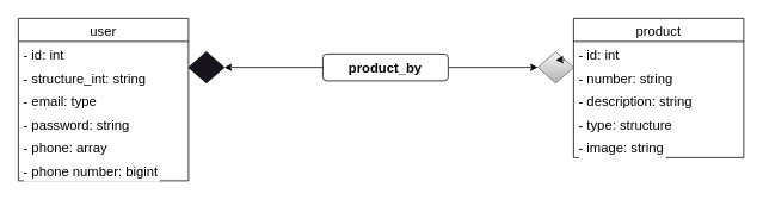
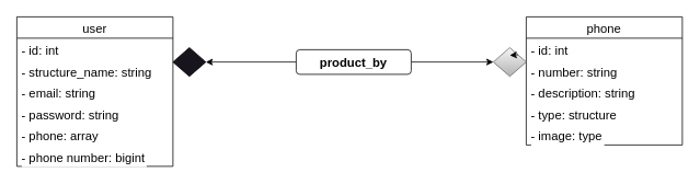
- <mxCell id="9" value="product" style="swimlane;fontStyle=0;childLayout=stackLayout;horizontal=1;startSize=26;fillColor=none;horizontalStack=0;resizeParent=1;resizeParentMax=0;resizeLast=0;collapsible=1;marginBottom=0;labelBackgroundColor=default;fontSize=15;fontColor=default;" parent="1" vertex="1"><mxGeometry x="640" y="20" width="190" height="156" as="geometry" /></mxCell>
+ <mxCell id="9" value="phone" style="swimlane;fontStyle=0;childLayout=stackLayout;horizontal=1;startSize=26;fillColor=none;horizontalStack=0;resizeParent=1;resizeParentMax=0;resizeLast=0;collapsible=1;marginBottom=0;labelBackgroundColor=default;fontSize=15;fontColor=default;" parent="1" vertex="1"><mxGeometry x="640" y="20" width="190" height="156" as="geometry" /></mxCell>
- <mxCell id="4" value="- structure_int: string" style="text;align=left;verticalAlign=top;spacingLeft=4;spacingRight=4;overflow=hidden;rotatable=0;points=[[0,0.5],[1,0.5]];portConstraint=eastwest;labelBackgroundColor=default;fontSize=15;" parent="2" vertex="1"><mxGeometry y="52" width="190" height="26" as="geometry" /></mxCell>
+ <mxCell id="4" value="- structure_name: string" style="text;align=left;verticalAlign=top;spacingLeft=4;spacingRight=4;overflow=hidden;rotatable=0;points=[[0,0.5],[1,0.5]];portConstraint=eastwest;labelBackgroundColor=default;fontSize=15;" parent="2" vertex="1"><mxGeometry y="52" width="190" height="26" as="geometry" /></mxCell>
- <mxCell id="5" value="- email: type" style="text;align=left;verticalAlign=top;spacingLeft=4;spacingRight=4;overflow=hidden;rotatable=0;points=[[0,0.5],[1,0.5]];portConstraint=eastwest;labelBackgroundColor=default;fontSize=15;" parent="2" vertex="1"><mxGeometry y="78" width="190" height="26" as="geometry" /></mxCell>
+ <mxCell id="5" value="- email: string" style="text;align=left;verticalAlign=top;spacingLeft=4;spacingRight=4;overflow=hidden;rotatable=0;points=[[0,0.5],[1,0.5]];portConstraint=eastwest;labelBackgroundColor=default;fontSize=15;" parent="2" vertex="1"><mxGeometry y="78" width="190" height="26" as="geometry" /></mxCell>
- <mxCell id="14" value="- image: string" style="text;strokeColor=none;fillColor=none;align=left;verticalAlign=top;spacingLeft=4;spacingRight=4;overflow=hidden;rotatable=0;points=[[0,0.5],[1,0.5]];portConstraint=eastwest;labelBackgroundColor=default;fontSize=15;fontColor=default;" parent="9" vertex="1"><mxGeometry y="130" width="190" height="26" as="geometry" /></mxCell>
+ <mxCell id="14" value="- image: type" style="text;strokeColor=none;fillColor=none;align=left;verticalAlign=top;spacingLeft=4;spacingRight=4;overflow=hidden;rotatable=0;points=[[0,0.5],[1,0.5]];portConstraint=eastwest;labelBackgroundColor=default;fontSize=15;fontColor=default;" parent="9" vertex="1"><mxGeometry y="130" width="190" height="26" as="geometry" /></mxCell>
